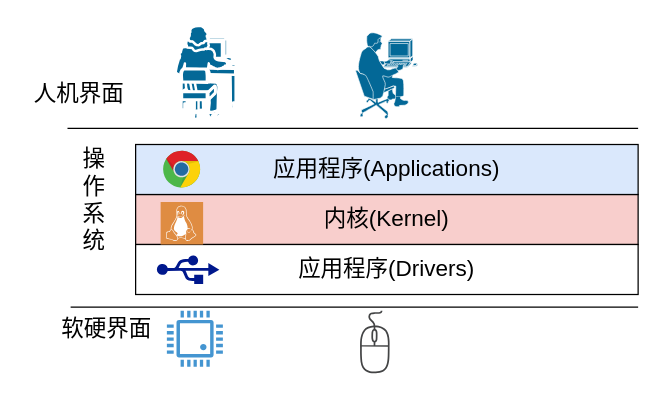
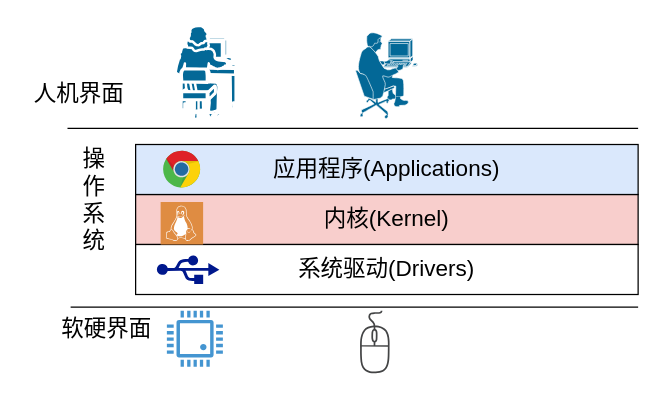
- <mxCell id="17" value="应用程序(Drivers)" style="rounded=0;whiteSpace=wrap;html=1;fontSize=18;" parent="14" vertex="1"><mxGeometry y="80" width="402" height="40" as="geometry" /></mxCell>
+ <mxCell id="17" value="系统驱动(Drivers)" style="rounded=0;whiteSpace=wrap;html=1;fontSize=18;" parent="14" vertex="1"><mxGeometry y="80" width="402" height="40" as="geometry" /></mxCell>
